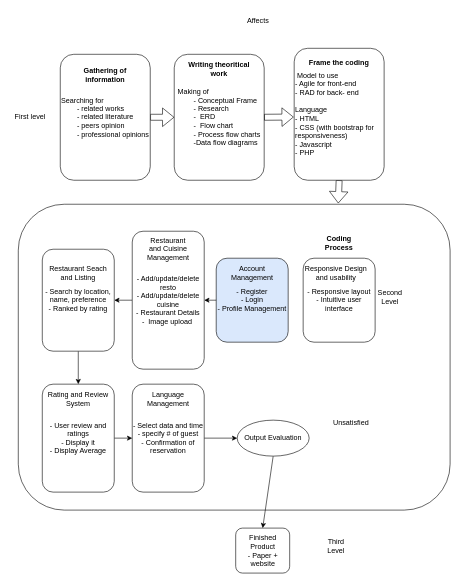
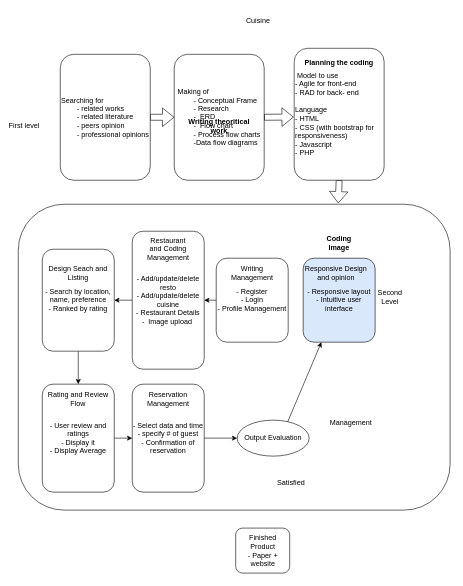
- <mxCell id="14" value="Affects" style="text;html=1;strokeColor=none;fillColor=none;align=center;verticalAlign=middle;whiteSpace=wrap;rounded=0;" parent="1" vertex="1"><mxGeometry x="400" y="20" width="60" height="30" as="geometry" /></mxCell>
+ <mxCell id="14" value="Cuisine" style="text;html=1;strokeColor=none;fillColor=none;align=center;verticalAlign=middle;whiteSpace=wrap;rounded=0;" parent="1" vertex="1"><mxGeometry x="400" y="20" width="60" height="30" as="geometry" /></mxCell>
- <mxCell id="11" value="&lt;b&gt;Frame the coding&lt;/b&gt;" style="text;html=1;strokeColor=none;fillColor=none;align=center;verticalAlign=middle;whiteSpace=wrap;rounded=0;" parent="1" vertex="1"><mxGeometry x="500" y="80" width="130" height="50" as="geometry" /></mxCell>
+ <mxCell id="11" value="&lt;b&gt;Planning the coding&lt;/b&gt;" style="text;html=1;strokeColor=none;fillColor=none;align=center;verticalAlign=middle;whiteSpace=wrap;rounded=0;" parent="1" vertex="1"><mxGeometry x="500" y="80" width="130" height="50" as="geometry" /></mxCell>
- <mxCell id="9" value="&lt;b&gt;Writing theoritical work&lt;/b&gt;" style="text;html=1;strokeColor=none;fillColor=none;align=center;verticalAlign=middle;whiteSpace=wrap;rounded=0;" parent="1" vertex="1"><mxGeometry x="300" y="90" width="130" height="50" as="geometry" /></mxCell>
+ <mxCell id="9" value="&lt;b&gt;Writing theoritical work&lt;/b&gt;" style="text;html=1;strokeColor=none;fillColor=none;align=center;verticalAlign=middle;whiteSpace=wrap;rounded=0;" parent="1" vertex="1"><mxGeometry x="300" y="185" width="130" height="50" as="geometry" /></mxCell>
- <mxCell id="8" value="&lt;b&gt;Gathering of information&lt;/b&gt;" style="text;html=1;strokeColor=none;fillColor=none;align=center;verticalAlign=middle;whiteSpace=wrap;rounded=0;" parent="1" vertex="1"><mxGeometry x="110" y="110" width="130" height="30" as="geometry" /></mxCell>
- <mxCell id="13" value="First level" style="text;html=1;strokeColor=none;fillColor=none;align=center;verticalAlign=middle;whiteSpace=wrap;rounded=0;" parent="1" vertex="1"><mxGeometry x="20" y="180" width="60" height="30" as="geometry" /></mxCell>
+ <mxCell id="13" value="First level" style="text;html=1;strokeColor=none;fillColor=none;align=center;verticalAlign=middle;whiteSpace=wrap;rounded=0;" parent="1" vertex="1"><mxGeometry x="10" y="195" width="60" height="30" as="geometry" /></mxCell>
- <mxCell id="10" value="&lt;b&gt;Coding Process&lt;/b&gt;" style="text;html=1;strokeColor=none;fillColor=none;align=center;verticalAlign=middle;whiteSpace=wrap;rounded=0;" parent="1" vertex="1"><mxGeometry x="535" y="390" width="60" height="30" as="geometry" /></mxCell>
+ <mxCell id="10" value="&lt;b&gt;Coding Image&lt;/b&gt;" style="text;html=1;strokeColor=none;fillColor=none;align=center;verticalAlign=middle;whiteSpace=wrap;rounded=0;" parent="1" vertex="1"><mxGeometry x="535" y="390" width="60" height="30" as="geometry" /></mxCell>
- <mxCell id="23" value="Restaurant and Cuisine Management" style="text;html=1;strokeColor=none;fillColor=none;align=center;verticalAlign=middle;whiteSpace=wrap;rounded=0;" parent="1" vertex="1"><mxGeometry x="250" y="400" width="60" height="30" as="geometry" /></mxCell>
+ <mxCell id="23" value="Restaurant and Coding Management" style="text;html=1;strokeColor=none;fillColor=none;align=center;verticalAlign=middle;whiteSpace=wrap;rounded=0;" parent="1" vertex="1"><mxGeometry x="250" y="400" width="60" height="30" as="geometry" /></mxCell>
- <mxCell id="26" value="Restaurant Seach and Listing" style="text;html=1;strokeColor=none;fillColor=none;align=center;verticalAlign=middle;whiteSpace=wrap;rounded=0;" parent="1" vertex="1"><mxGeometry x="70" y="440" width="120" height="30" as="geometry" /></mxCell>
+ <mxCell id="26" value="Design Seach and Listing" style="text;html=1;strokeColor=none;fillColor=none;align=center;verticalAlign=middle;whiteSpace=wrap;rounded=0;" parent="1" vertex="1"><mxGeometry x="70" y="440" width="120" height="30" as="geometry" /></mxCell>
- <mxCell id="19" value="Account Management" style="text;html=1;strokeColor=none;fillColor=none;align=center;verticalAlign=middle;whiteSpace=wrap;rounded=0;" parent="1" vertex="1"><mxGeometry x="390" y="440" width="60" height="30" as="geometry" /></mxCell>
+ <mxCell id="19" value="Writing Management" style="text;html=1;strokeColor=none;fillColor=none;align=center;verticalAlign=middle;whiteSpace=wrap;rounded=0;" parent="1" vertex="1"><mxGeometry x="390" y="440" width="60" height="30" as="geometry" /></mxCell>
- <mxCell id="17" value="Responsive Design and usability" style="text;html=1;strokeColor=none;fillColor=none;align=center;verticalAlign=middle;whiteSpace=wrap;rounded=0;" parent="1" vertex="1"><mxGeometry x="505" y="440" width="110" height="30" as="geometry" /></mxCell>
+ <mxCell id="17" value="Responsive Design and opinion" style="text;html=1;strokeColor=none;fillColor=none;align=center;verticalAlign=middle;whiteSpace=wrap;rounded=0;" parent="1" vertex="1"><mxGeometry x="505" y="440" width="110" height="30" as="geometry" /></mxCell>
- <mxCell id="18" value="- Register&lt;br&gt;- Login&lt;br&gt;- Profile Management" style="rounded=1;whiteSpace=wrap;html=1;fillColor=#dae8fc;" parent="1" vertex="1"><mxGeometry x="360" y="430" width="120" height="140" as="geometry" /></mxCell>
+ <mxCell id="18" value="- Register&lt;br&gt;- Login&lt;br&gt;- Profile Management" style="rounded=1;whiteSpace=wrap;html=1;" parent="1" vertex="1"><mxGeometry x="360" y="430" width="120" height="140" as="geometry" /></mxCell>
- <mxCell id="16" value="- Responsive layout&lt;br&gt;- Intuitive user interface" style="rounded=1;whiteSpace=wrap;html=1;" parent="1" vertex="1"><mxGeometry x="505" y="430" width="120" height="140" as="geometry" /></mxCell>
+ <mxCell id="16" value="- Responsive layout&lt;br&gt;- Intuitive user interface" style="rounded=1;whiteSpace=wrap;html=1;fillColor=#dae8fc;" parent="1" vertex="1"><mxGeometry x="505" y="430" width="120" height="140" as="geometry" /></mxCell>
- <mxCell id="29" value="Rating and Review System" style="text;html=1;strokeColor=none;fillColor=none;align=center;verticalAlign=middle;whiteSpace=wrap;rounded=0;" parent="1" vertex="1"><mxGeometry x="70" y="650" width="120" height="30" as="geometry" /></mxCell>
+ <mxCell id="29" value="Rating and Review Flow" style="text;html=1;strokeColor=none;fillColor=none;align=center;verticalAlign=middle;whiteSpace=wrap;rounded=0;" parent="1" vertex="1"><mxGeometry x="70" y="650" width="120" height="30" as="geometry" /></mxCell>
- <mxCell id="32" value="Language Management" style="text;html=1;strokeColor=none;fillColor=none;align=center;verticalAlign=middle;whiteSpace=wrap;rounded=0;" parent="1" vertex="1"><mxGeometry x="220" y="650" width="120" height="30" as="geometry" /></mxCell>
+ <mxCell id="32" value="Reservation Management" style="text;html=1;strokeColor=none;fillColor=none;align=center;verticalAlign=middle;whiteSpace=wrap;rounded=0;" parent="1" vertex="1"><mxGeometry x="220" y="650" width="120" height="30" as="geometry" /></mxCell>
- <mxCell id="35" value="Unsatisfied" style="text;html=1;strokeColor=none;fillColor=none;align=center;verticalAlign=middle;whiteSpace=wrap;rounded=0;" vertex="1" parent="1"><mxGeometry x="555" y="690" width="60" height="30" as="geometry" /></mxCell>
+ <mxCell id="35" value="Management" style="text;html=1;strokeColor=none;fillColor=none;align=center;verticalAlign=middle;whiteSpace=wrap;rounded=0;" vertex="1" parent="1"><mxGeometry x="555" y="690" width="60" height="30" as="geometry" /></mxCell>
+ <mxCell id="38" value="Satisfied" style="text;html=1;strokeColor=none;fillColor=none;align=center;verticalAlign=middle;whiteSpace=wrap;rounded=0;" vertex="1" parent="1"><mxGeometry x="455" y="790" width="60" height="30" as="geometry" /></mxCell>
- <mxCell id="33" style="edgeStyle=none;html=1;exitX=0.5;exitY=1;exitDx=0;exitDy=0;entryX=0.5;entryY=0;entryDx=0;entryDy=0;" edge="1" parent="1" source="34" target="36"><mxGeometry relative="1" as="geometry" /></mxCell>
+ <mxCell id="33" style="edgeStyle=none;html=1;exitX=0.5;exitY=1;exitDx=0;exitDy=0;" edge="1" parent="1" source="34" target="16"><mxGeometry relative="1" as="geometry" /></mxCell>
- <mxCell id="37" value="Third Level" style="text;html=1;strokeColor=none;fillColor=none;align=center;verticalAlign=middle;whiteSpace=wrap;rounded=0;" vertex="1" parent="1"><mxGeometry x="530" y="895" width="60" height="30" as="geometry" /></mxCell>
